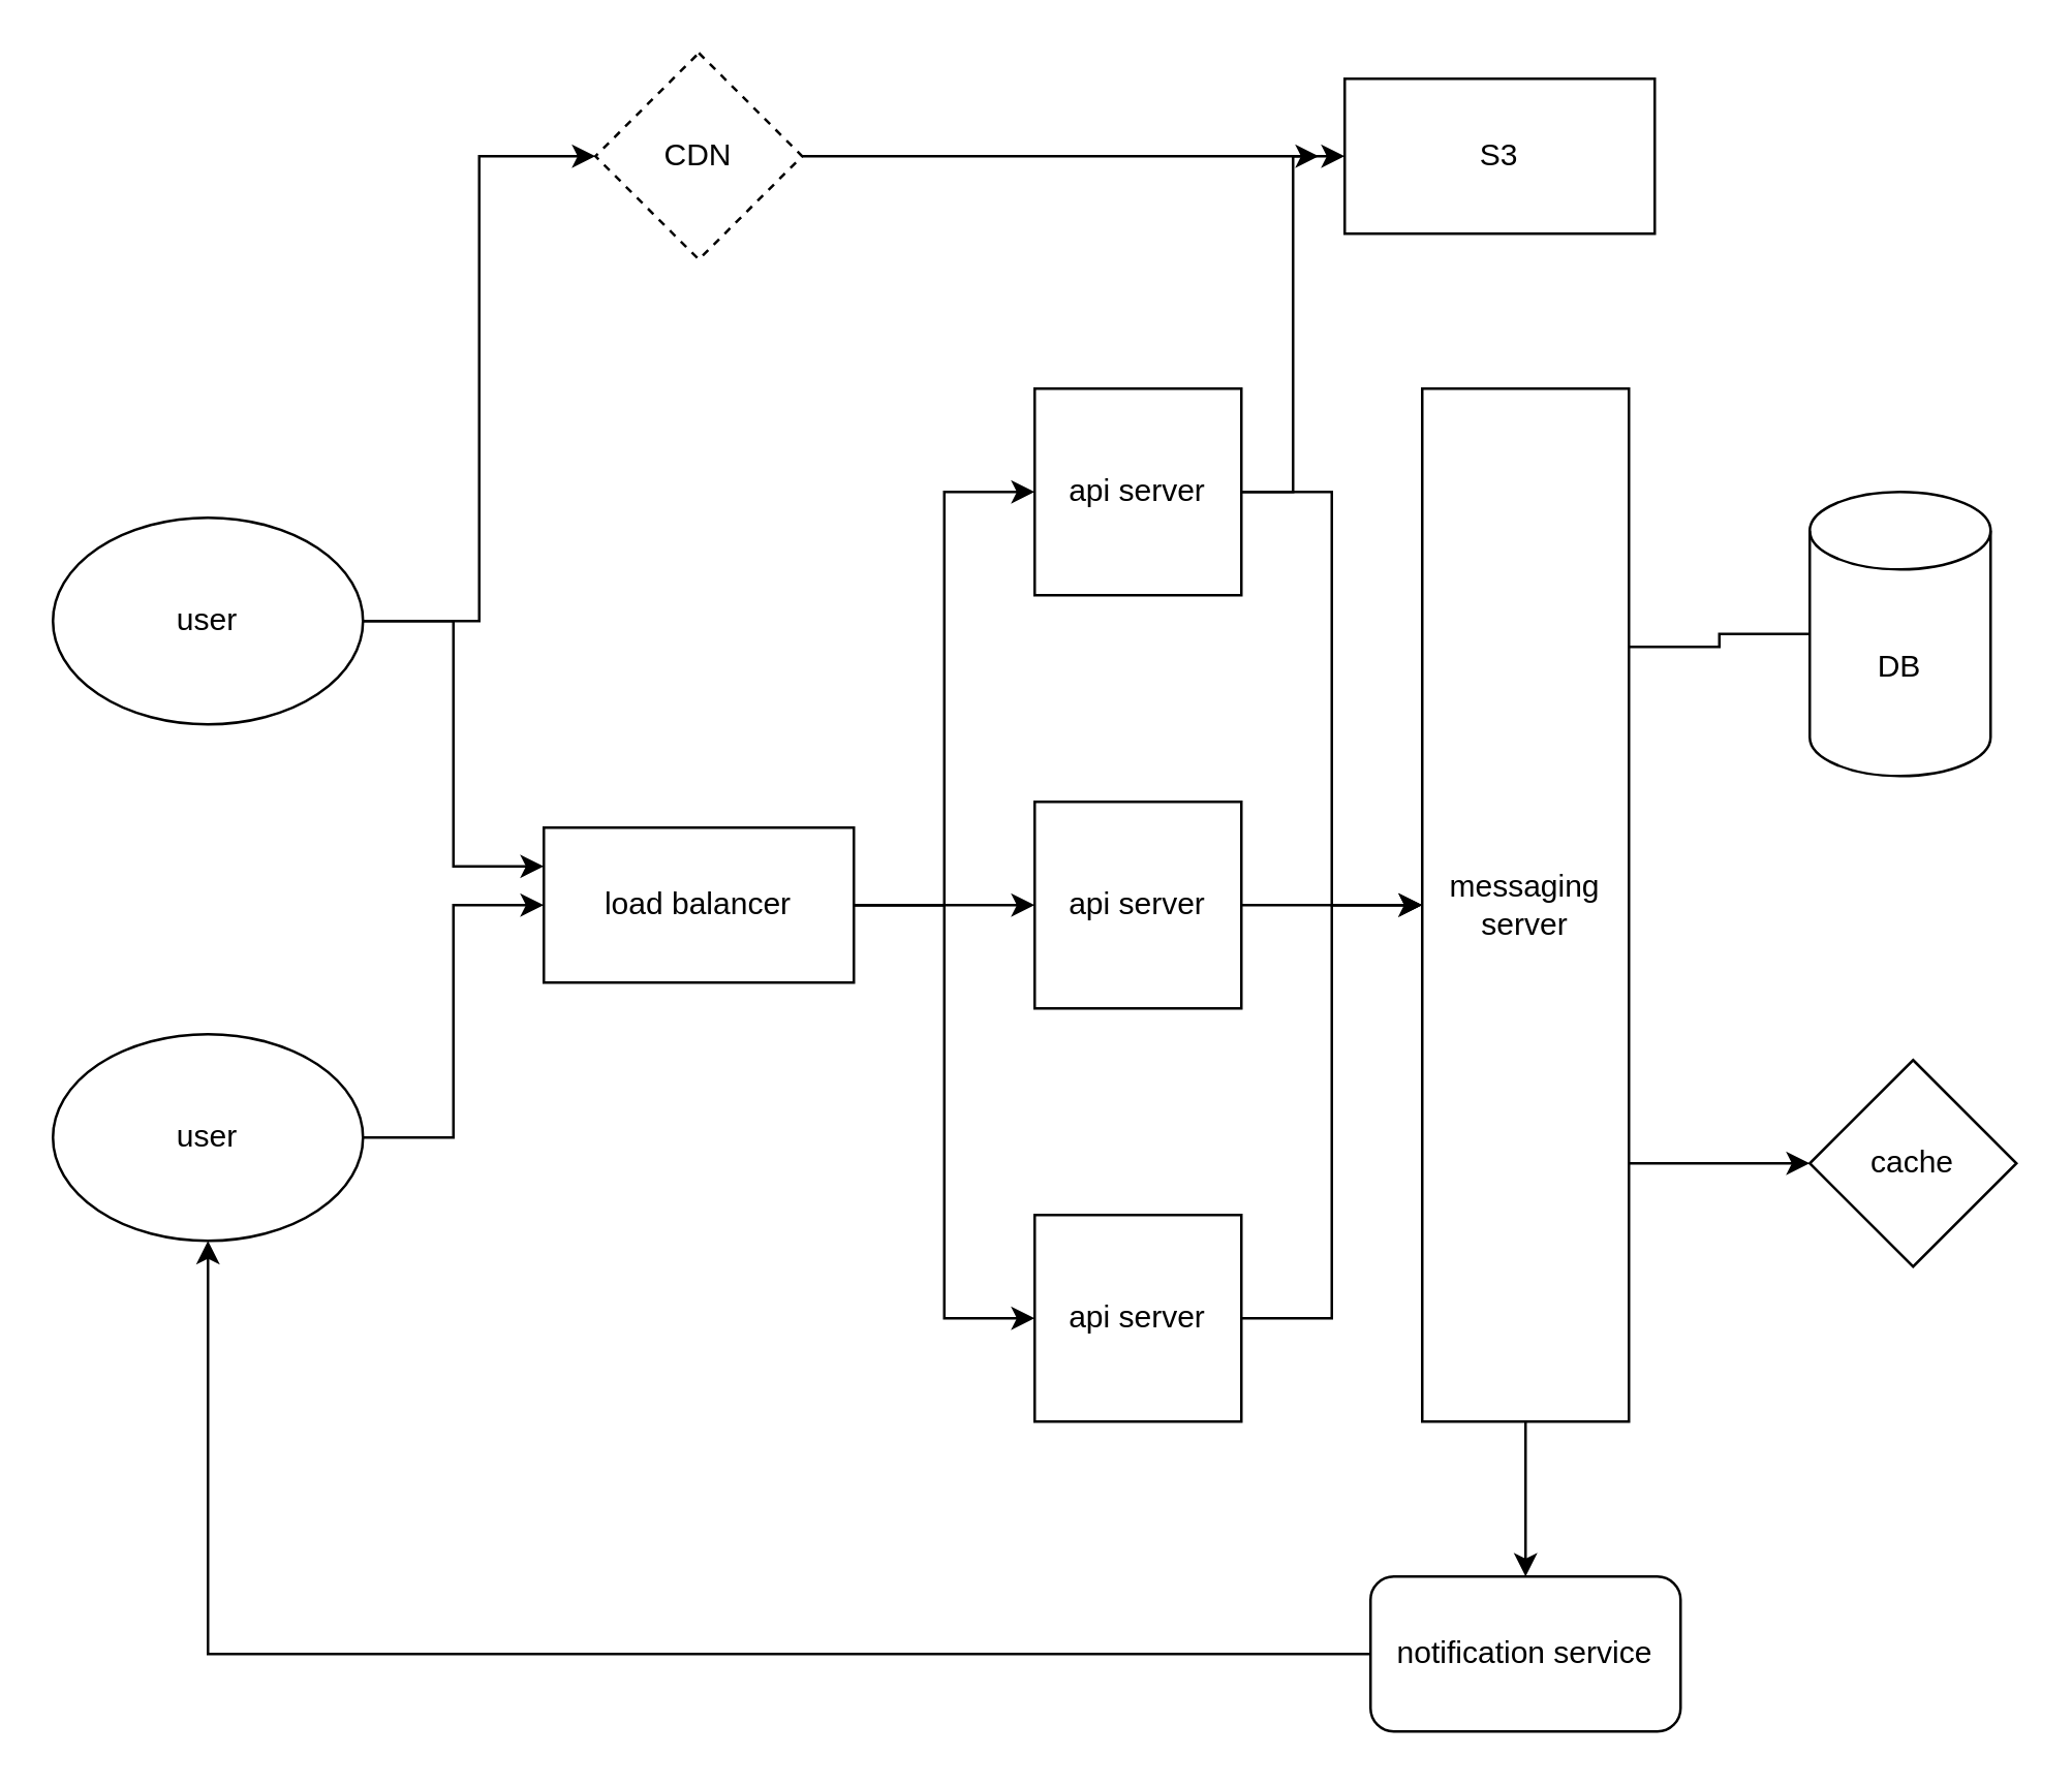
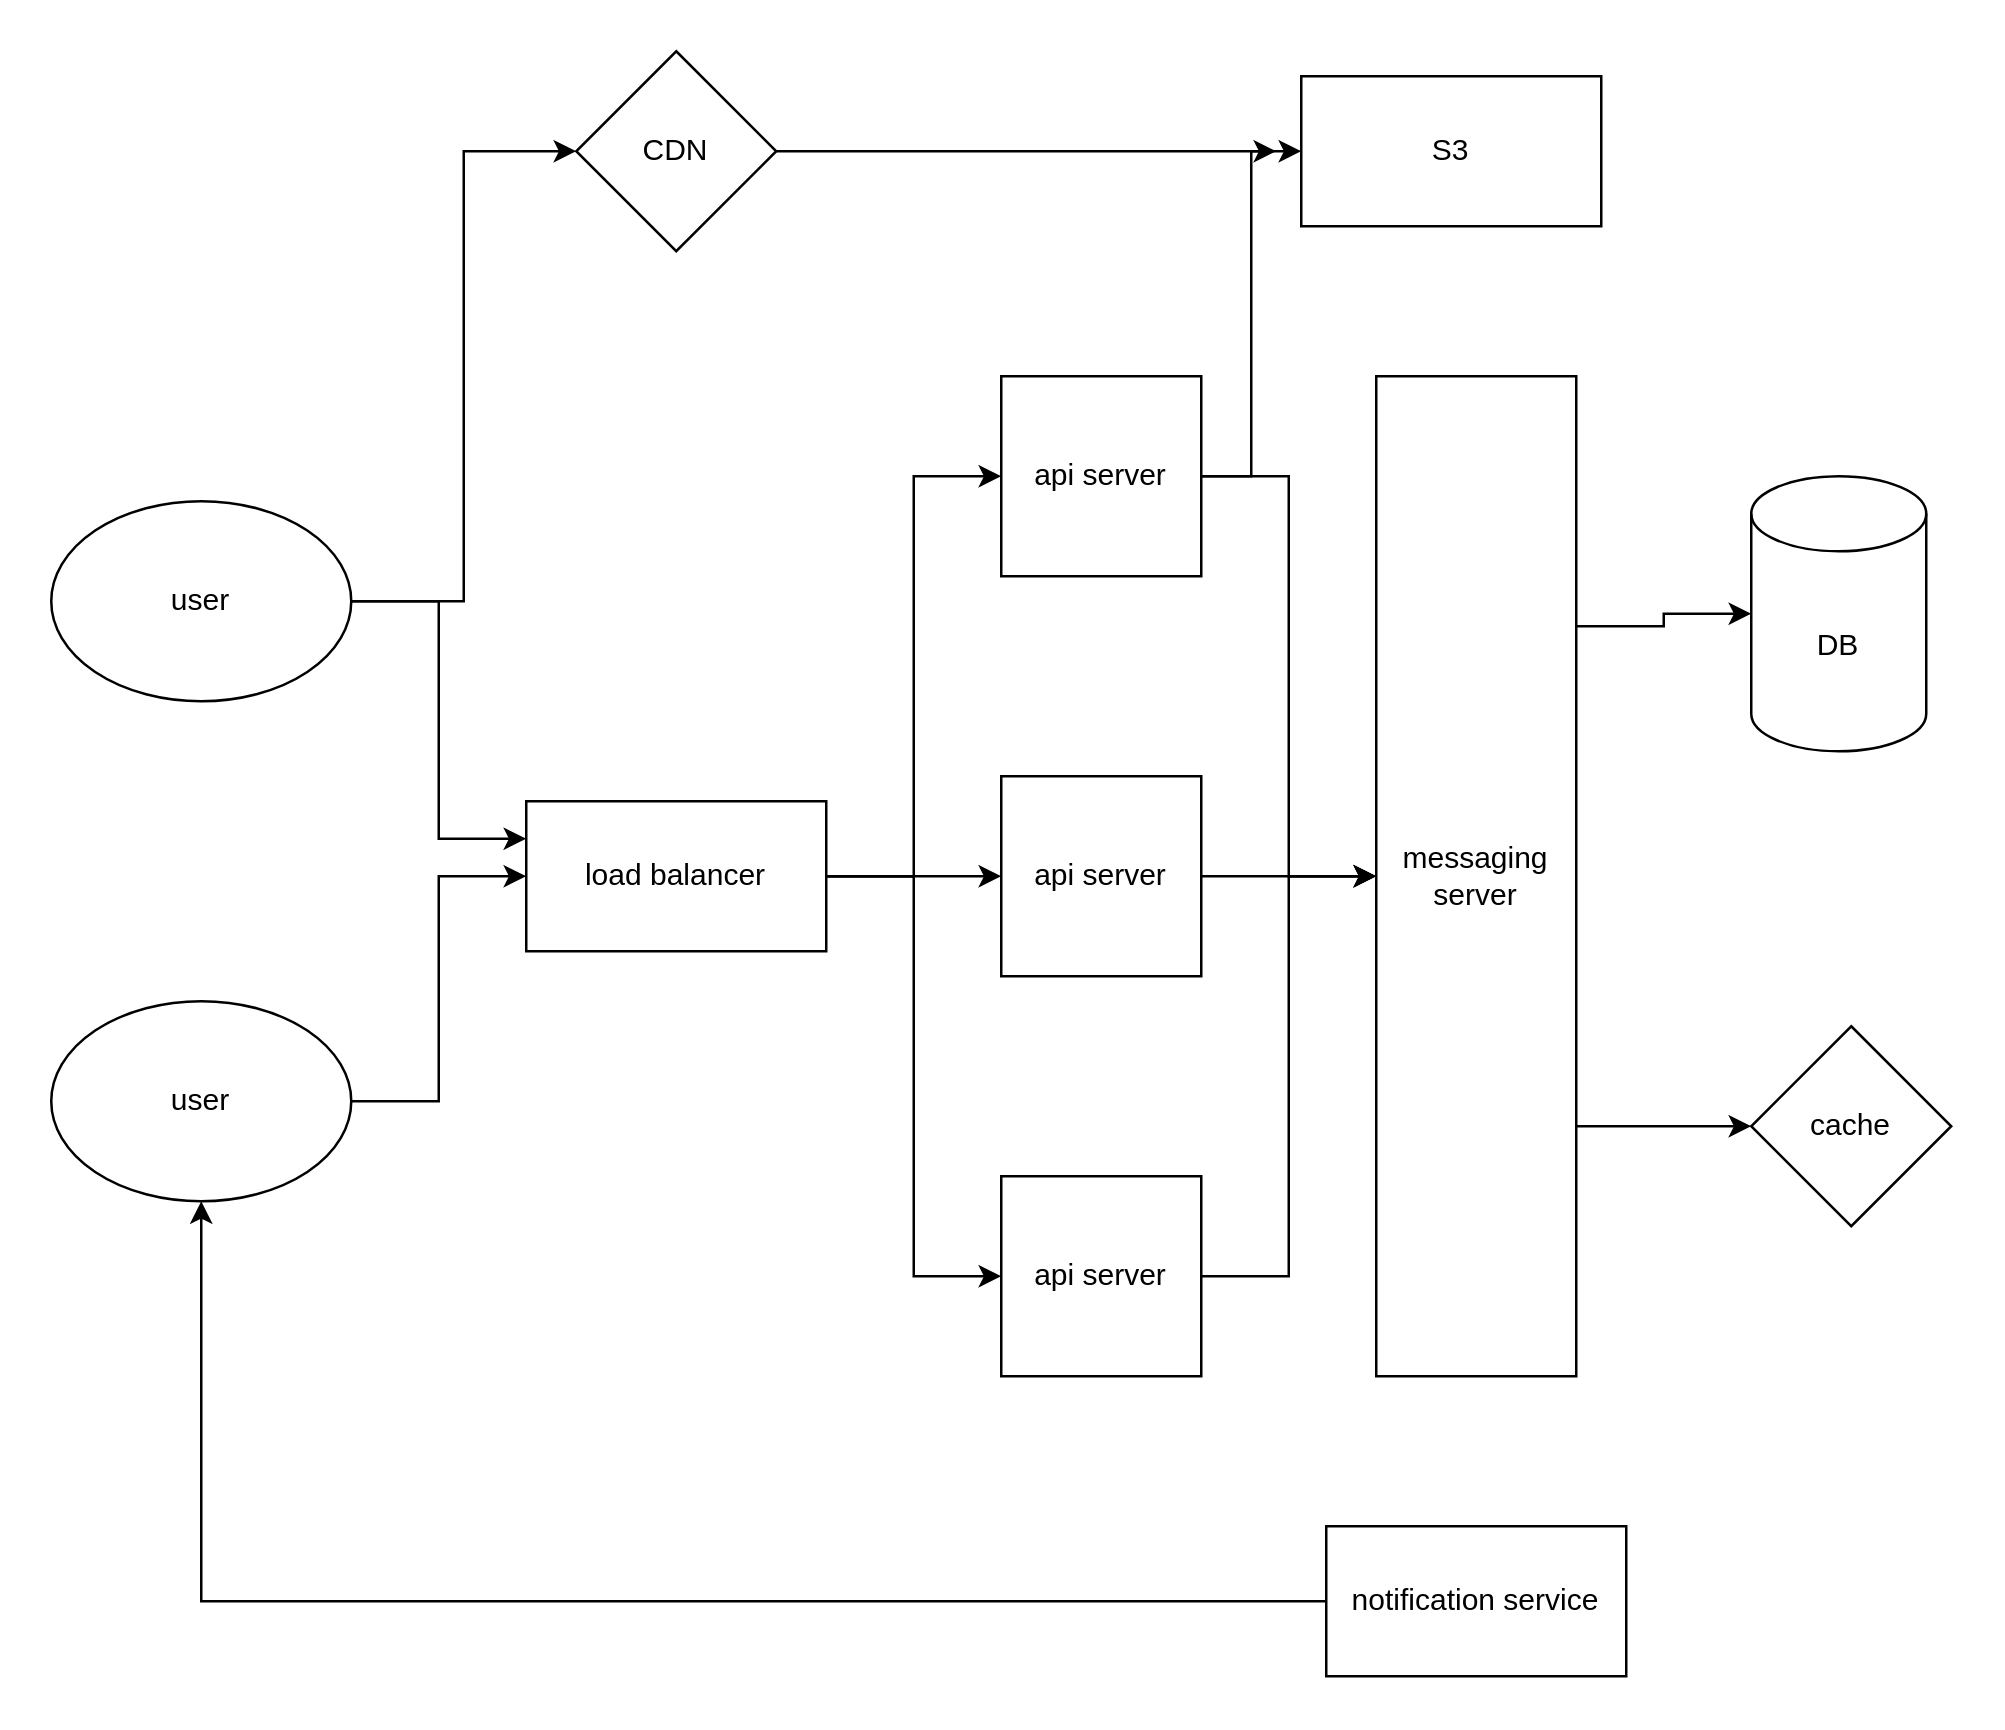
- <mxCell id="27" value="CDN" style="rhombus;whiteSpace=wrap;html=1;dashed=1;" vertex="1" parent="1"><mxGeometry x="230" y="20" width="80" height="80" as="geometry" /></mxCell>
+ <mxCell id="27" value="CDN" style="rhombus;whiteSpace=wrap;html=1;" vertex="1" parent="1"><mxGeometry x="230" y="20" width="80" height="80" as="geometry" /></mxCell>
- <mxCell id="28" style="edgeStyle=orthogonalEdgeStyle;rounded=0;orthogonalLoop=1;jettySize=auto;html=1;exitX=1;exitY=0.25;exitDx=0;exitDy=0;entryX=0;entryY=0.5;entryDx=0;entryDy=0;entryPerimeter=0;endArrow=none;" edge="1" parent="1" source="20" target="21"><mxGeometry relative="1" as="geometry" /></mxCell>
+ <mxCell id="28" style="edgeStyle=orthogonalEdgeStyle;rounded=0;orthogonalLoop=1;jettySize=auto;html=1;exitX=1;exitY=0.25;exitDx=0;exitDy=0;entryX=0;entryY=0.5;entryDx=0;entryDy=0;entryPerimeter=0;" edge="1" parent="1" source="20" target="21"><mxGeometry relative="1" as="geometry" /></mxCell>
- <mxCell id="18" style="edgeStyle=orthogonalEdgeStyle;rounded=0;orthogonalLoop=1;jettySize=auto;html=1;entryX=0.5;entryY=0;entryDx=0;entryDy=0;" edge="1" parent="1" source="20" target="25"><mxGeometry relative="1" as="geometry" /></mxCell>
- <mxCell id="25" value="notification service" style="whiteSpace=wrap;html=1;rounded=1;" vertex="1" parent="1"><mxGeometry x="530" y="610" width="120" height="60" as="geometry" /></mxCell>
+ <mxCell id="25" value="notification service" style="rounded=0;whiteSpace=wrap;html=1;" vertex="1" parent="1"><mxGeometry x="530" y="610" width="120" height="60" as="geometry" /></mxCell>
